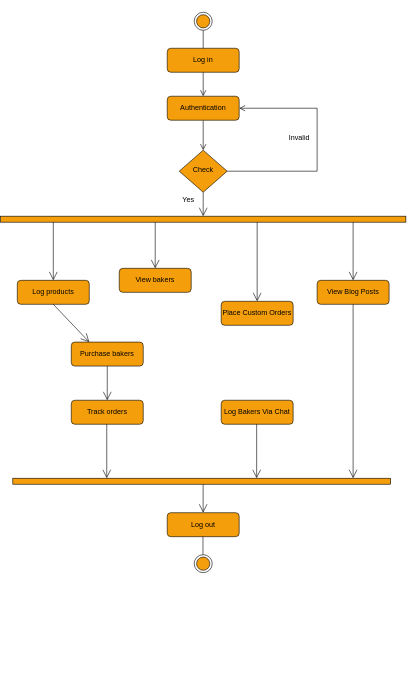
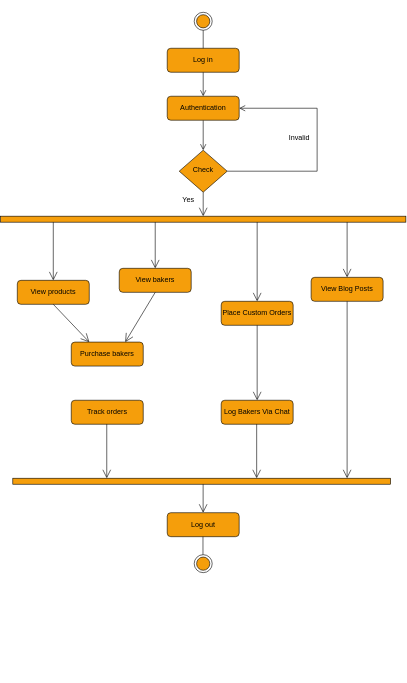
- <mxCell id="13" value="&lt;font style=&quot;color: light-dark(rgb(0, 0, 0), rgb(0, 0, 0));&quot;&gt;Log products&lt;/font&gt;" style="rounded=1;whiteSpace=wrap;html=1;fontSize=12;glass=0;strokeWidth=1;shadow=0;fillColor=light-dark(#F59E0B,#F59E0B);strokeColor=light-dark(#000000,#000000);" vertex="1" parent="1"><mxGeometry x="20" y="467" width="120" height="40" as="geometry" /></mxCell>
+ <mxCell id="13" value="&lt;font style=&quot;color: light-dark(rgb(0, 0, 0), rgb(0, 0, 0));&quot;&gt;View products&lt;/font&gt;" style="rounded=1;whiteSpace=wrap;html=1;fontSize=12;glass=0;strokeWidth=1;shadow=0;fillColor=light-dark(#F59E0B,#F59E0B);strokeColor=light-dark(#000000,#000000);" vertex="1" parent="1"><mxGeometry x="20" y="467" width="120" height="40" as="geometry" /></mxCell>
- <mxCell id="31" value="&lt;font style=&quot;color: light-dark(rgb(0, 0, 0), rgb(0, 0, 0));&quot;&gt;View Blog Posts&lt;/font&gt;" style="rounded=1;whiteSpace=wrap;html=1;fontSize=12;glass=0;strokeWidth=1;shadow=0;fillColor=light-dark(#F59E0B,#F59E0B);strokeColor=light-dark(#000000,#000000);" vertex="1" parent="1"><mxGeometry x="520" y="467" width="120" height="40" as="geometry" /></mxCell>
+ <mxCell id="31" value="&lt;font style=&quot;color: light-dark(rgb(0, 0, 0), rgb(0, 0, 0));&quot;&gt;View Blog Posts&lt;/font&gt;" style="rounded=1;whiteSpace=wrap;html=1;fontSize=12;glass=0;strokeWidth=1;shadow=0;fillColor=light-dark(#F59E0B,#F59E0B);strokeColor=light-dark(#000000,#000000);" vertex="1" parent="1"><mxGeometry x="510" y="462" width="120" height="40" as="geometry" /></mxCell>
+ <mxCell id="28" value="" style="endArrow=open;endFill=1;endSize=12;html=1;rounded=0;strokeColor=light-dark(#000000,#000000);entryX=0.75;entryY=0;entryDx=0;entryDy=0;exitX=0.5;exitY=1;exitDx=0;exitDy=0;" edge="1" parent="1" source="26" target="16"><mxGeometry width="160" relative="1" as="geometry"><mxPoint x="220" y="502" as="sourcePoint" /><mxPoint x="250" y="564.34" as="targetPoint" /></mxGeometry></mxCell>
+ <mxCell id="21" value="" style="endArrow=open;endFill=1;endSize=12;html=1;rounded=0;strokeColor=light-dark(#000000,#000000);exitX=0.5;exitY=1;exitDx=0;exitDy=0;entryX=0.5;entryY=0;entryDx=0;entryDy=0;" edge="1" parent="1" source="19" target="34"><mxGeometry width="160" relative="1" as="geometry"><mxPoint x="474.98" y="522" as="sourcePoint" /><mxPoint x="488.75" y="671.89" as="targetPoint" /></mxGeometry></mxCell>
- <mxCell id="24" value="" style="endArrow=open;endFill=1;endSize=12;html=1;rounded=0;strokeColor=light-dark(#000000,#000000);entryX=0.5;entryY=0;entryDx=0;entryDy=0;exitX=0.5;exitY=1;exitDx=0;exitDy=0;" edge="1" parent="1" source="16" target="29"><mxGeometry width="160" relative="1" as="geometry"><mxPoint x="80" y="607" as="sourcePoint" /><mxPoint x="168.67" y="671.73" as="targetPoint" /></mxGeometry></mxCell>
